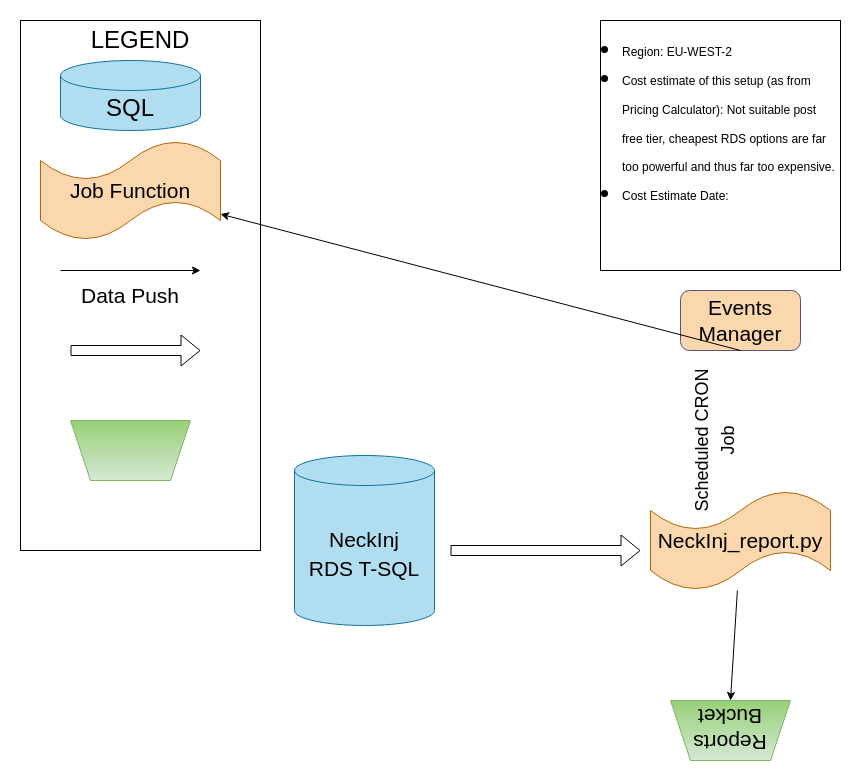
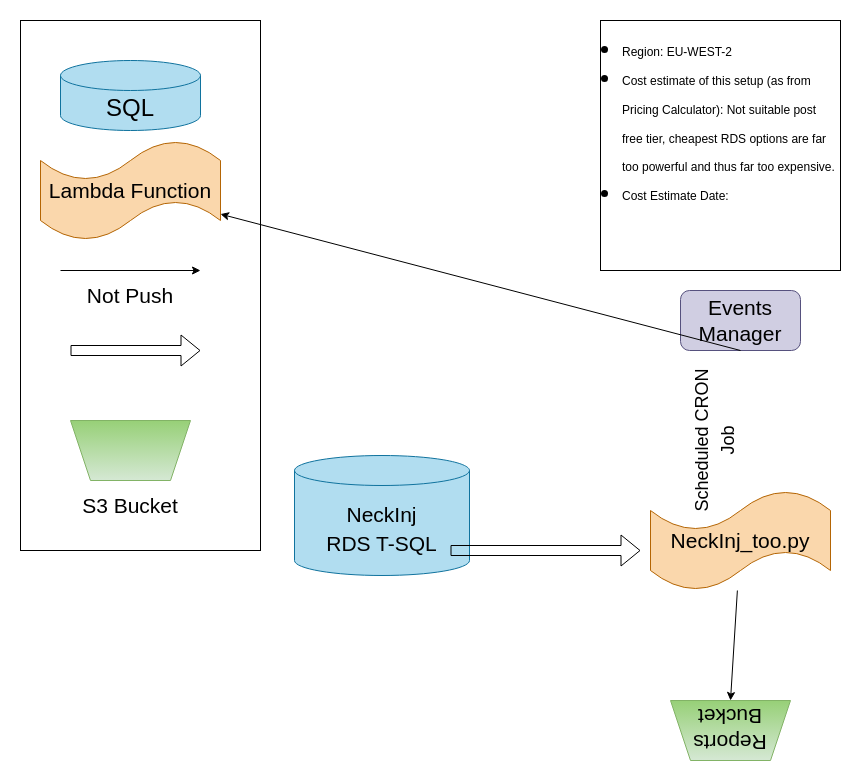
- <mxCell id="3" value="&lt;font style=&quot;font-size: 24px;&quot;&gt;LEGEND&lt;/font&gt;" style="text;html=1;strokeColor=none;fillColor=none;align=center;verticalAlign=middle;whiteSpace=wrap;rounded=0;" vertex="1" parent="1"><mxGeometry width="240" height="40" as="geometry" x="20" y="20" /></mxCell>
- <mxCell id="9" value="Job Function" style="shape=tape;whiteSpace=wrap;html=1;fontSize=21;fillColor=#fad7ac;strokeColor=#b46504;" vertex="1" parent="1"><mxGeometry x="40" y="140" width="180" height="100" as="geometry" /></mxCell>
+ <mxCell id="9" value="Lambda Function" style="shape=tape;whiteSpace=wrap;html=1;fontSize=21;fillColor=#fad7ac;strokeColor=#b46504;" vertex="1" parent="1"><mxGeometry x="40" y="140" width="180" height="100" as="geometry" /></mxCell>
- <mxCell id="11" value="Data Push" style="text;html=1;strokeColor=none;fillColor=none;align=center;verticalAlign=middle;whiteSpace=wrap;rounded=0;fontSize=21;" vertex="1" parent="1"><mxGeometry x="65" y="280" width="130" height="30" as="geometry" /></mxCell>
+ <mxCell id="11" value="Not Push" style="text;html=1;strokeColor=none;fillColor=none;align=center;verticalAlign=middle;whiteSpace=wrap;rounded=0;fontSize=21;" vertex="1" parent="1"><mxGeometry x="65" y="280" width="130" height="30" as="geometry" /></mxCell>
- <mxCell id="13" value="Events Manager" style="rounded=1;whiteSpace=wrap;html=1;fontSize=21;fillColor=#fad7ac;strokeColor=#56517e;" vertex="1" parent="1"><mxGeometry x="680" y="290" width="120" height="60" as="geometry" /></mxCell>
+ <mxCell id="13" value="Events Manager" style="rounded=1;whiteSpace=wrap;html=1;fontSize=21;fillColor=#d0cee2;strokeColor=#56517e;" vertex="1" parent="1"><mxGeometry x="680" y="290" width="120" height="60" as="geometry" /></mxCell>
+ <mxCell id="15" value="S3 Bucket" style="text;html=1;strokeColor=none;fillColor=none;align=center;verticalAlign=middle;whiteSpace=wrap;rounded=0;fontSize=21;" vertex="1" parent="1"><mxGeometry x="65" y="490" width="130" height="30" as="geometry" /></mxCell>
- <mxCell id="7" value="&lt;font style=&quot;font-size: 21px;&quot;&gt;NeckInj&lt;br&gt;RDS T-SQL&lt;/font&gt;" style="shape=cylinder3;whiteSpace=wrap;html=1;boundedLbl=1;backgroundOutline=1;size=15;fontSize=24;fillColor=#b1ddf0;strokeColor=#10739e;" vertex="1" parent="1"><mxGeometry x="294" y="455" width="140" height="170" as="geometry" /></mxCell>
+ <mxCell id="7" value="&lt;font style=&quot;font-size: 21px;&quot;&gt;NeckInj&lt;br&gt;RDS T-SQL&lt;/font&gt;" style="shape=cylinder3;whiteSpace=wrap;html=1;boundedLbl=1;backgroundOutline=1;size=15;fontSize=24;fillColor=#b1ddf0;strokeColor=#10739e;" vertex="1" parent="1"><mxGeometry x="294" y="455" width="175" height="120" as="geometry" /></mxCell>
- <mxCell id="8" value="NeckInj_report.py" style="shape=tape;whiteSpace=wrap;html=1;fontSize=21;fillColor=#fad7ac;strokeColor=#b46504;" vertex="1" parent="1"><mxGeometry x="650" y="490" width="180" height="100" as="geometry" /></mxCell>
+ <mxCell id="8" value="NeckInj_too.py" style="shape=tape;whiteSpace=wrap;html=1;fontSize=21;fillColor=#fad7ac;strokeColor=#b46504;" vertex="1" parent="1"><mxGeometry x="650" y="490" width="180" height="100" as="geometry" /></mxCell>
